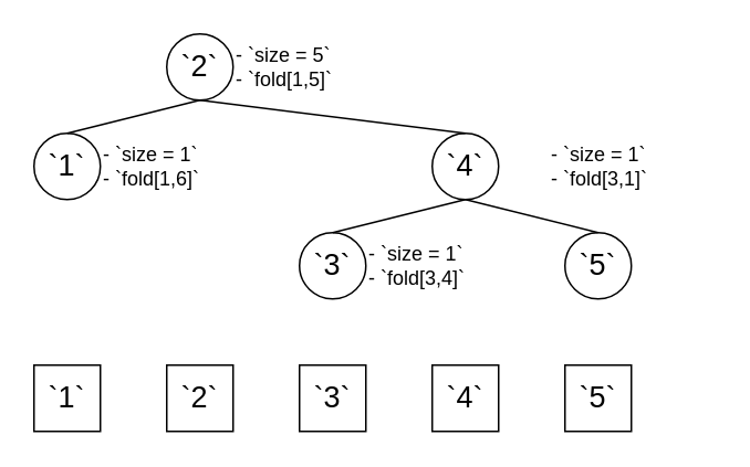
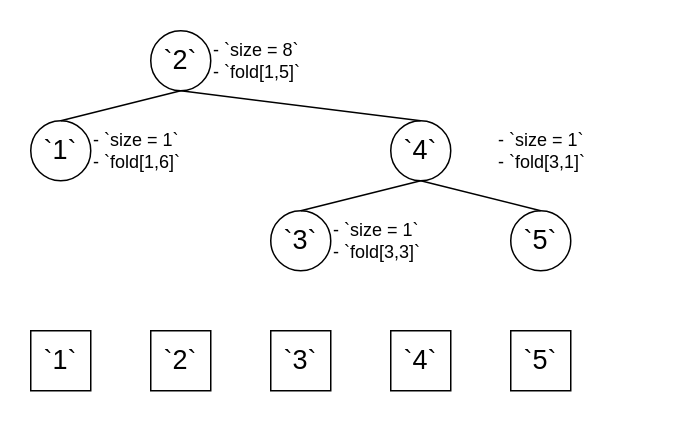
- <mxCell id="16" value="- `size = 5`&lt;div&gt;- `fold[1,5]`&lt;/div&gt;" style="text;html=1;align=left;verticalAlign=middle;whiteSpace=wrap;rounded=0;" vertex="1" parent="1"><mxGeometry x="140" y="20" width="100" height="40" as="geometry" /></mxCell>
+ <mxCell id="16" value="- `size = 8`&lt;div&gt;- `fold[1,5]`&lt;/div&gt;" style="text;html=1;align=left;verticalAlign=middle;whiteSpace=wrap;rounded=0;" vertex="1" parent="1"><mxGeometry x="140" y="20" width="100" height="40" as="geometry" /></mxCell>
- <mxCell id="19" value="- `size = 1`&lt;div&gt;- `fold[3,4]`&lt;/div&gt;" style="text;html=1;align=left;verticalAlign=middle;whiteSpace=wrap;rounded=0;" vertex="1" parent="1"><mxGeometry x="220" y="140" width="100" height="40" as="geometry" /></mxCell>
+ <mxCell id="19" value="- `size = 1`&lt;div&gt;- `fold[3,3]`&lt;/div&gt;" style="text;html=1;align=left;verticalAlign=middle;whiteSpace=wrap;rounded=0;" vertex="1" parent="1"><mxGeometry x="220" y="140" width="100" height="40" as="geometry" /></mxCell>
